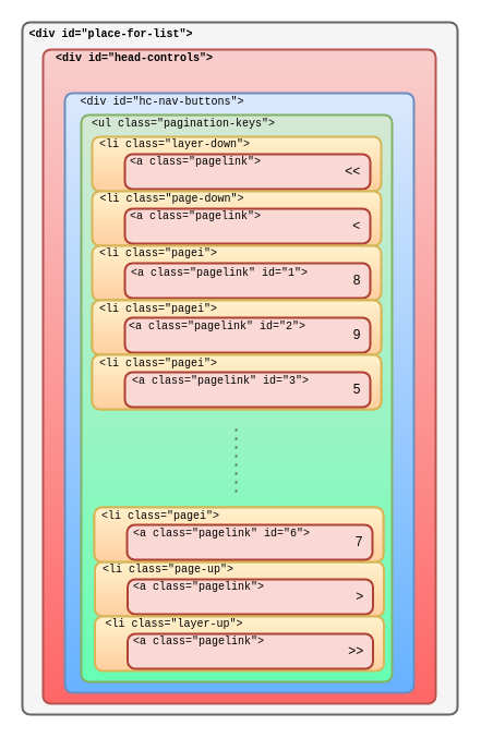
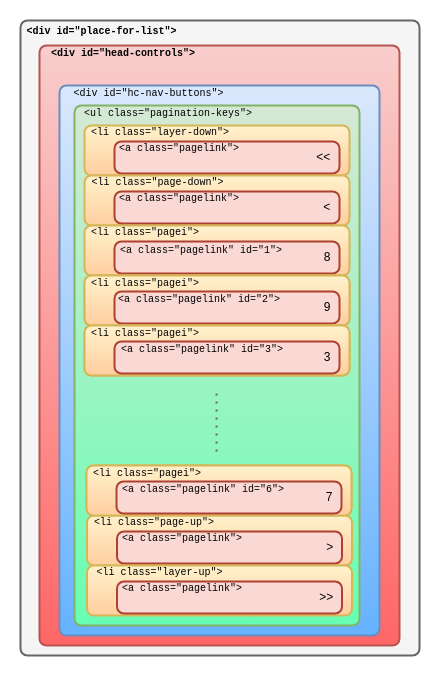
- <mxCell id="39" value="5&amp;nbsp;&amp;nbsp;" style="rounded=1;whiteSpace=wrap;html=1;absoluteArcSize=1;arcSize=14;strokeWidth=2;fillColor=#fad9d5;strokeColor=#ae4132;align=right;" parent="1" vertex="1"><mxGeometry x="114" y="341" width="225" height="32" as="geometry" /></mxCell>
+ <mxCell id="39" value="3&amp;nbsp;&amp;nbsp;" style="rounded=1;whiteSpace=wrap;html=1;absoluteArcSize=1;arcSize=14;strokeWidth=2;fillColor=#fad9d5;strokeColor=#ae4132;align=right;" parent="1" vertex="1"><mxGeometry x="114" y="341" width="225" height="32" as="geometry" /></mxCell>
